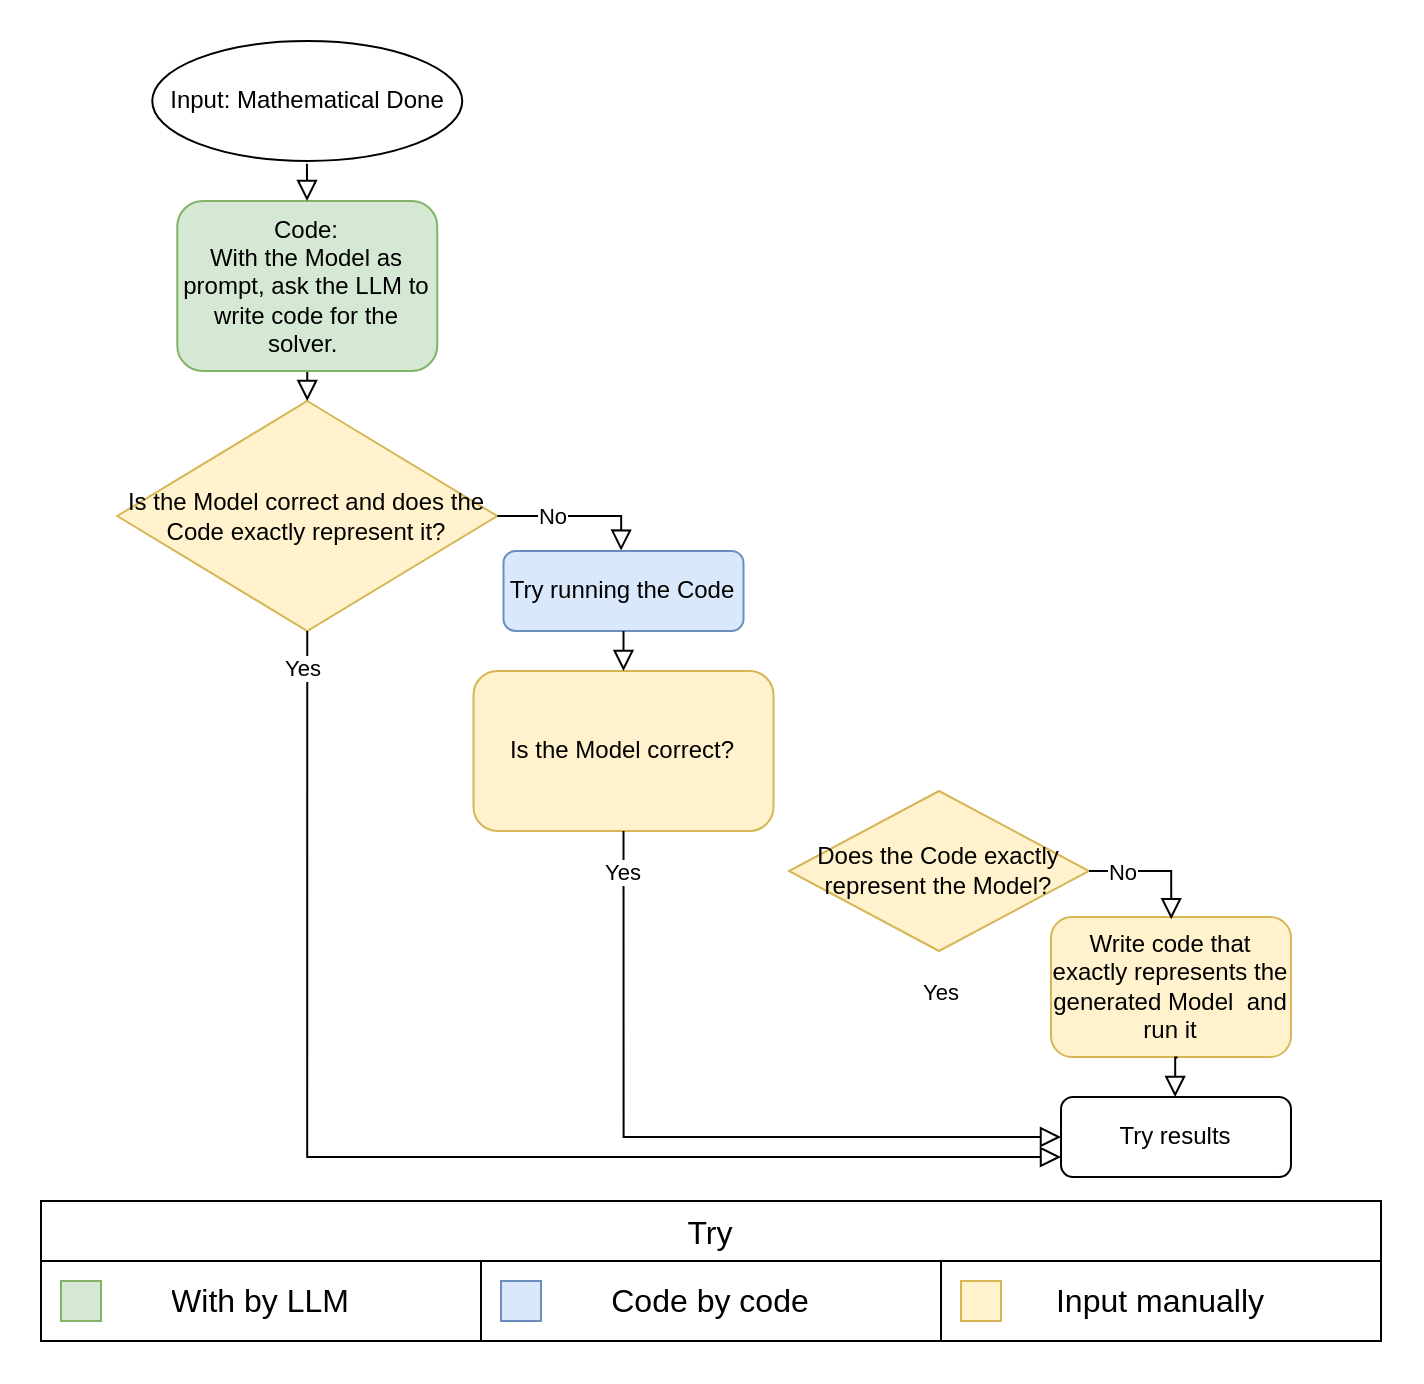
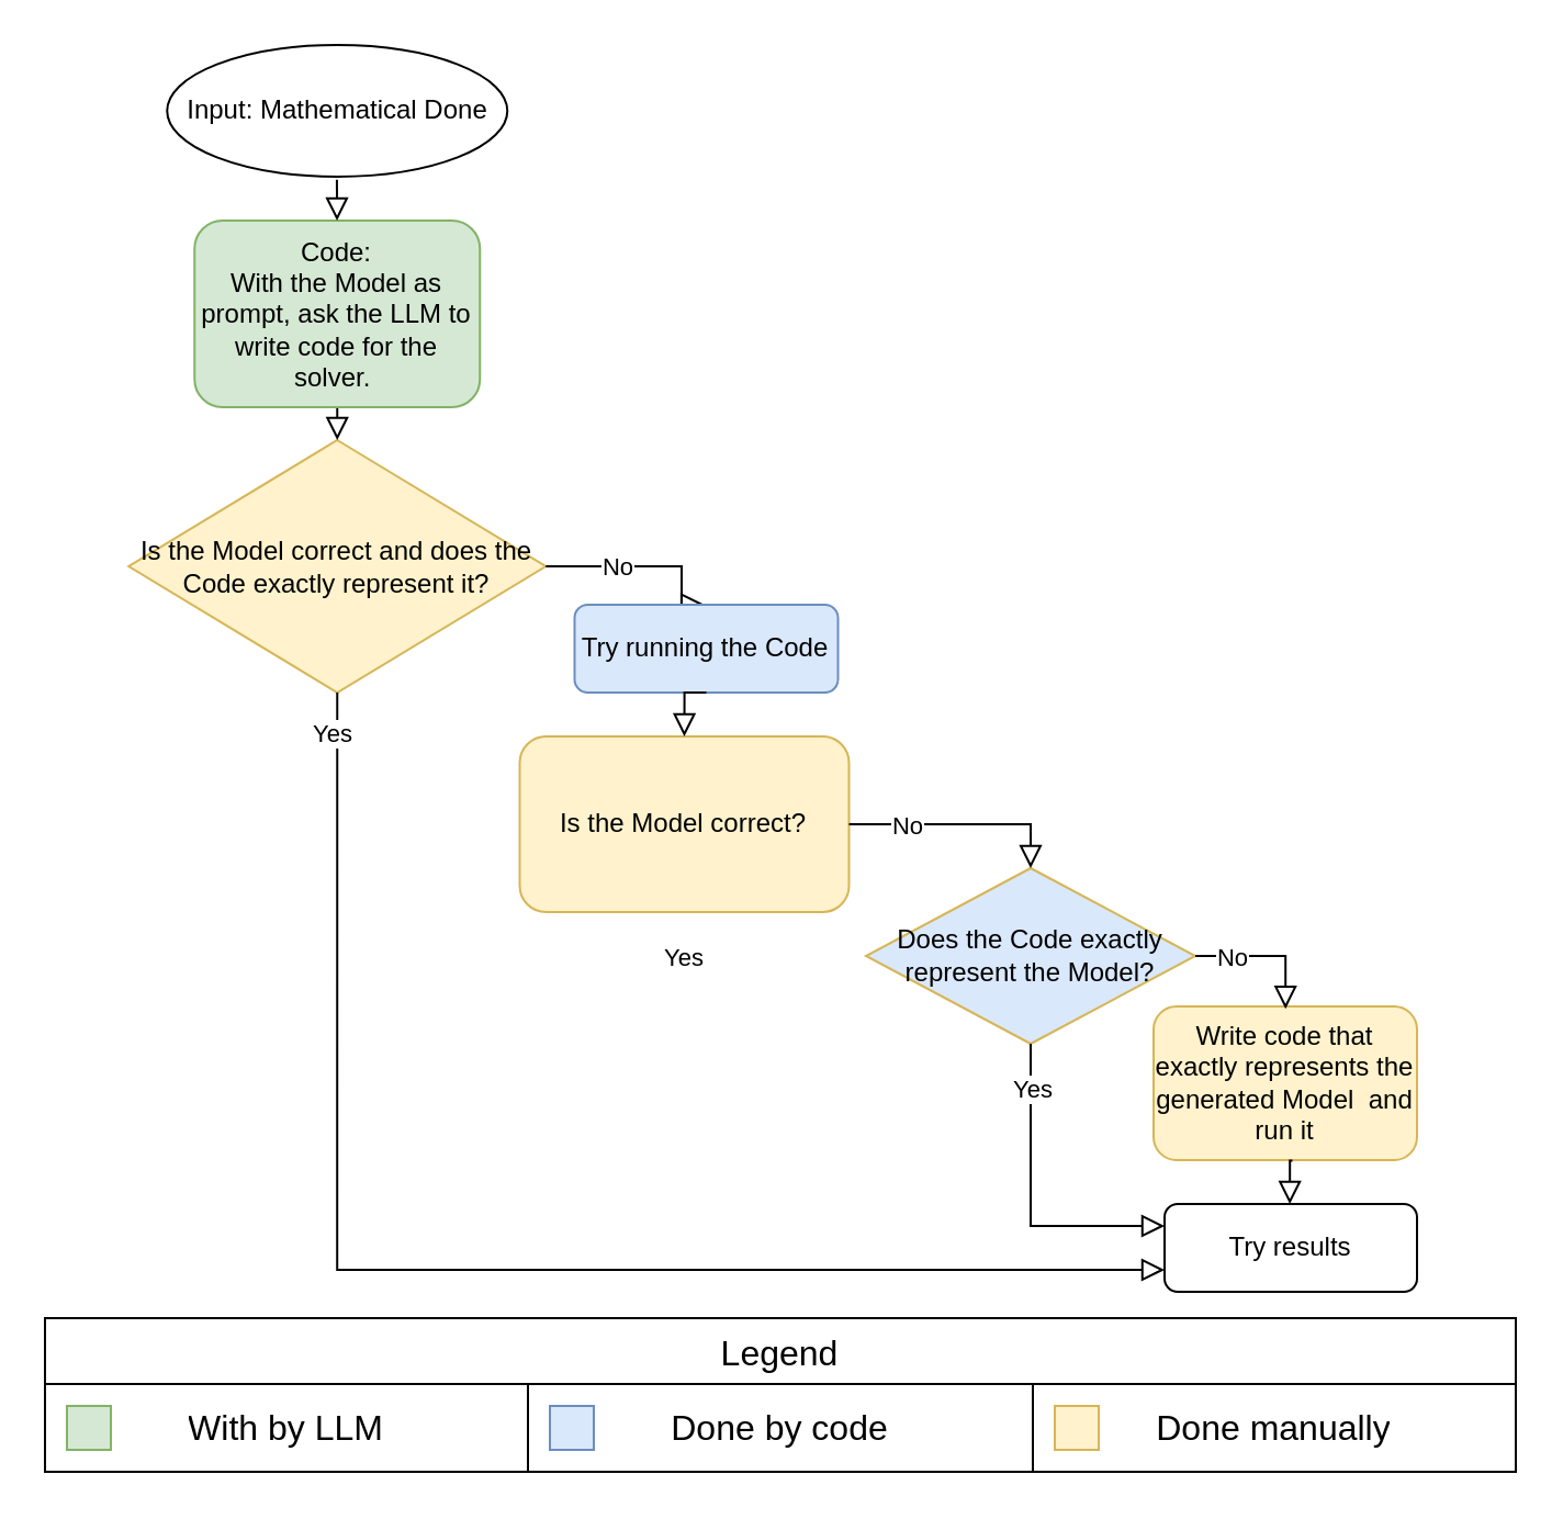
- <mxCell id="7" value="Try running the Code" style="rounded=1;whiteSpace=wrap;html=1;fontSize=12;glass=0;strokeWidth=1;shadow=0;fillColor=#dae8fc;strokeColor=#6c8ebf;" vertex="1" parent="1"><mxGeometry x="251.25" y="275" width="120" height="40" as="geometry" /></mxCell>
+ <mxCell id="7" value="Try running the Code" style="rounded=1;whiteSpace=wrap;html=1;fontSize=12;glass=0;strokeWidth=1;shadow=0;fillColor=#dae8fc;strokeColor=#6c8ebf;" vertex="1" parent="1"><mxGeometry x="261.25" y="275" width="120" height="40" as="geometry" /></mxCell>
+ <mxCell id="11" value="" style="rounded=0;html=1;jettySize=auto;orthogonalLoop=1;fontSize=11;endArrow=block;endFill=0;endSize=8;strokeWidth=1;shadow=0;labelBackgroundColor=none;edgeStyle=orthogonalEdgeStyle;entryX=0.5;entryY=0;entryDx=0;entryDy=0;exitX=1;exitY=0.5;exitDx=0;exitDy=0;" edge="1" parent="1" source="8" target="6"><mxGeometry relative="1" as="geometry"><mxPoint x="394" y="372.5" as="sourcePoint" /><mxPoint x="467.75" y="395" as="targetPoint" /><Array as="points"><mxPoint x="469" y="375" /></Array></mxGeometry></mxCell>
+ <mxCell id="12" value="No" style="edgeLabel;html=1;align=center;verticalAlign=middle;resizable=0;points=[];" vertex="1" connectable="0" parent="11"><mxGeometry x="-0.009" y="1" relative="1" as="geometry"><mxPoint x="-24.58" y="1" as="offset" /></mxGeometry></mxCell>
- <mxCell id="6" value="Does the Code exactly represent the Model?" style="rhombus;whiteSpace=wrap;html=1;fillColor=#fff2cc;strokeColor=#d6b656;" vertex="1" parent="1"><mxGeometry x="394" y="395" width="150" height="80" as="geometry" /></mxCell>
+ <mxCell id="6" value="Does the Code exactly represent the Model?" style="rhombus;whiteSpace=wrap;html=1;fillColor=#dae8fc;strokeColor=#d6b656;" vertex="1" parent="1"><mxGeometry x="394" y="395" width="150" height="80" as="geometry" /></mxCell>
+ <mxCell id="20" value="" style="rounded=0;html=1;jettySize=auto;orthogonalLoop=1;fontSize=11;endArrow=block;endFill=0;endSize=8;strokeWidth=1;shadow=0;labelBackgroundColor=none;edgeStyle=orthogonalEdgeStyle;entryX=0;entryY=0.25;entryDx=0;entryDy=0;exitX=0.5;exitY=1;exitDx=0;exitDy=0;" edge="1" parent="1" source="6" target="16"><mxGeometry relative="1" as="geometry"><mxPoint x="245" y="303" as="sourcePoint" /><mxPoint x="540" y="553" as="targetPoint" /><Array as="points"><mxPoint x="469" y="558" /></Array></mxGeometry></mxCell>
- <mxCell id="19" value="" style="rounded=0;html=1;jettySize=auto;orthogonalLoop=1;fontSize=11;endArrow=block;endFill=0;endSize=8;strokeWidth=1;shadow=0;labelBackgroundColor=none;edgeStyle=orthogonalEdgeStyle;exitX=0.5;exitY=1;exitDx=0;exitDy=0;entryX=0;entryY=0.5;entryDx=0;entryDy=0;" edge="1" parent="1" source="8" target="16"><mxGeometry relative="1" as="geometry"><mxPoint x="280" y="426" as="sourcePoint" /><mxPoint x="525" y="564" as="targetPoint" /><Array as="points"><mxPoint x="311" y="568" /></Array></mxGeometry></mxCell>
- <mxCell id="26" value="Try" style="shape=table;startSize=30;container=1;collapsible=0;childLayout=tableLayout;strokeColor=default;fontSize=16;" vertex="1" parent="1"><mxGeometry x="20" y="600" width="670" height="70" as="geometry" /></mxCell>
+ <mxCell id="26" value="Legend" style="shape=table;startSize=30;container=1;collapsible=0;childLayout=tableLayout;strokeColor=default;fontSize=16;" vertex="1" parent="1"><mxGeometry x="20" y="600" width="670" height="70" as="geometry" /></mxCell>
- <mxCell id="29" value="Code by code" style="shape=partialRectangle;html=1;whiteSpace=wrap;connectable=0;strokeColor=inherit;overflow=hidden;fillColor=none;top=0;left=0;bottom=0;right=0;pointerEvents=1;fontSize=16;" vertex="1" parent="27"><mxGeometry x="220" width="230" height="40" as="geometry"><mxRectangle width="230" height="40" as="alternateBounds" /></mxGeometry></mxCell>
+ <mxCell id="29" value="Done by code" style="shape=partialRectangle;html=1;whiteSpace=wrap;connectable=0;strokeColor=inherit;overflow=hidden;fillColor=none;top=0;left=0;bottom=0;right=0;pointerEvents=1;fontSize=16;" vertex="1" parent="27"><mxGeometry x="220" width="230" height="40" as="geometry"><mxRectangle width="230" height="40" as="alternateBounds" /></mxGeometry></mxCell>
- <mxCell id="30" value="Input manually" style="shape=partialRectangle;html=1;whiteSpace=wrap;connectable=0;strokeColor=inherit;overflow=hidden;fillColor=none;top=0;left=0;bottom=0;right=0;pointerEvents=1;fontSize=16;" vertex="1" parent="27"><mxGeometry x="450" width="220" height="40" as="geometry"><mxRectangle width="220" height="40" as="alternateBounds" /></mxGeometry></mxCell>
+ <mxCell id="30" value="Done manually" style="shape=partialRectangle;html=1;whiteSpace=wrap;connectable=0;strokeColor=inherit;overflow=hidden;fillColor=none;top=0;left=0;bottom=0;right=0;pointerEvents=1;fontSize=16;" vertex="1" parent="27"><mxGeometry x="450" width="220" height="40" as="geometry"><mxRectangle width="220" height="40" as="alternateBounds" /></mxGeometry></mxCell>
